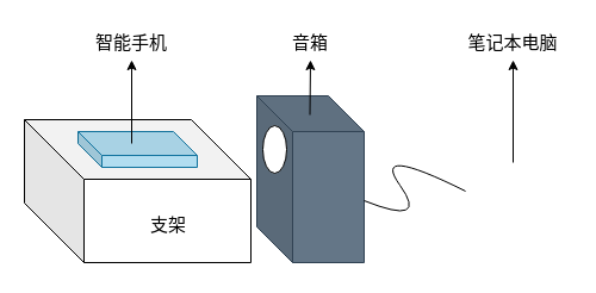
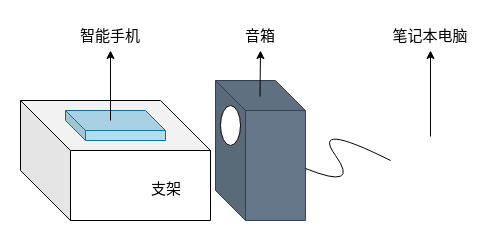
- <mxCell id="12" value="&lt;font style=&quot;font-size: 15px;&quot;&gt;支架&lt;/font&gt;" style="text;html=1;strokeColor=none;fillColor=none;align=center;verticalAlign=middle;whiteSpace=wrap;rounded=0;" parent="1" vertex="1"><mxGeometry x="106" y="173" width="70" height="30" as="geometry" /></mxCell>
+ <mxCell id="12" value="&lt;font style=&quot;font-size: 15px;&quot;&gt;支架&lt;/font&gt;" style="text;html=1;strokeColor=none;fillColor=none;align=center;verticalAlign=middle;whiteSpace=wrap;rounded=0;" parent="1" vertex="1"><mxGeometry x="131" y="173" width="70" height="30" as="geometry" /></mxCell>
